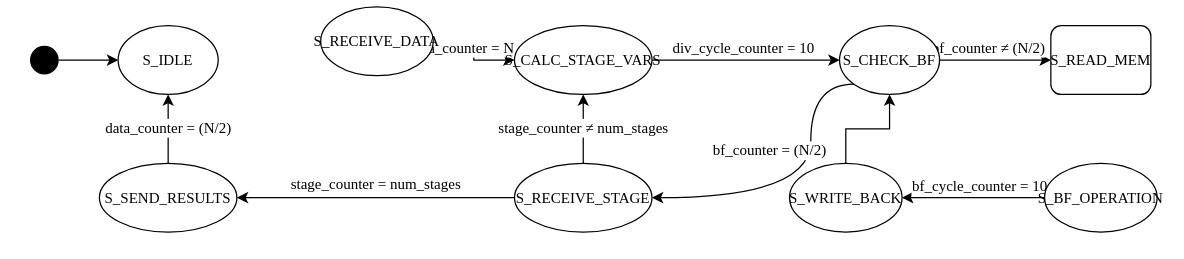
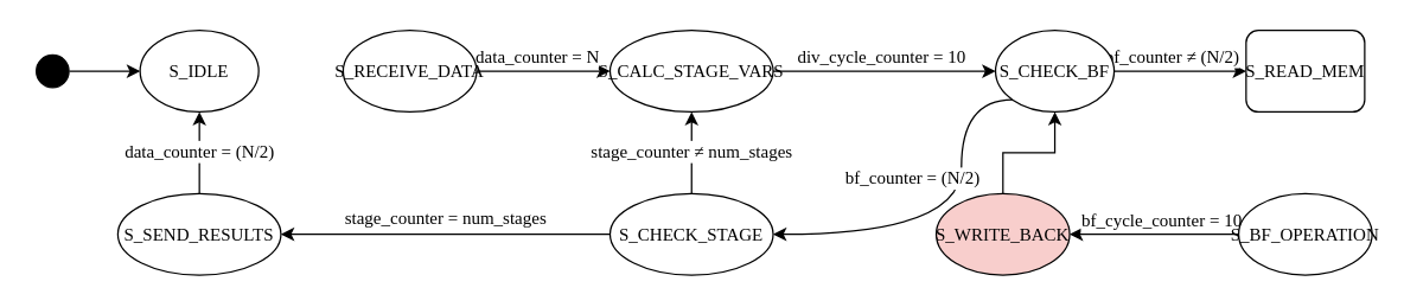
- <mxCell id="7" value="&lt;font&gt;S_RECEIVE_DATA&lt;br&gt;&lt;/font&gt;" style="ellipse;whiteSpace=wrap;html=1;fontFamily=NewsGotT;fontSize=12;" parent="1" vertex="1"><mxGeometry x="256" y="5" width="90" height="55" as="geometry" /></mxCell>
+ <mxCell id="7" value="&lt;font&gt;S_RECEIVE_DATA&lt;br&gt;&lt;/font&gt;" style="ellipse;whiteSpace=wrap;html=1;fontFamily=NewsGotT;fontSize=12;" parent="1" vertex="1"><mxGeometry x="231" y="20" width="90" height="55" as="geometry" /></mxCell>
- <mxCell id="25" value="S_RECEIVE_STAGE" style="ellipse;whiteSpace=wrap;html=1;fontFamily=NewsGotT;fontSize=12;" parent="1" vertex="1"><mxGeometry x="411" y="130" width="110" height="55" as="geometry" /></mxCell>
+ <mxCell id="25" value="S_CHECK_STAGE" style="ellipse;whiteSpace=wrap;html=1;fontFamily=NewsGotT;fontSize=12;" parent="1" vertex="1"><mxGeometry x="411" y="130" width="110" height="55" as="geometry" /></mxCell>
- <mxCell id="22" value="S_WRITE_BACK" style="ellipse;whiteSpace=wrap;html=1;fontFamily=NewsGotT;fontSize=12;" parent="1" vertex="1"><mxGeometry x="631" y="130" width="90" height="55" as="geometry" /></mxCell>
+ <mxCell id="22" value="S_WRITE_BACK" style="ellipse;whiteSpace=wrap;html=1;fontFamily=NewsGotT;fontSize=12;fillColor=#f8cecc;" parent="1" vertex="1"><mxGeometry x="631" y="130" width="90" height="55" as="geometry" /></mxCell>
